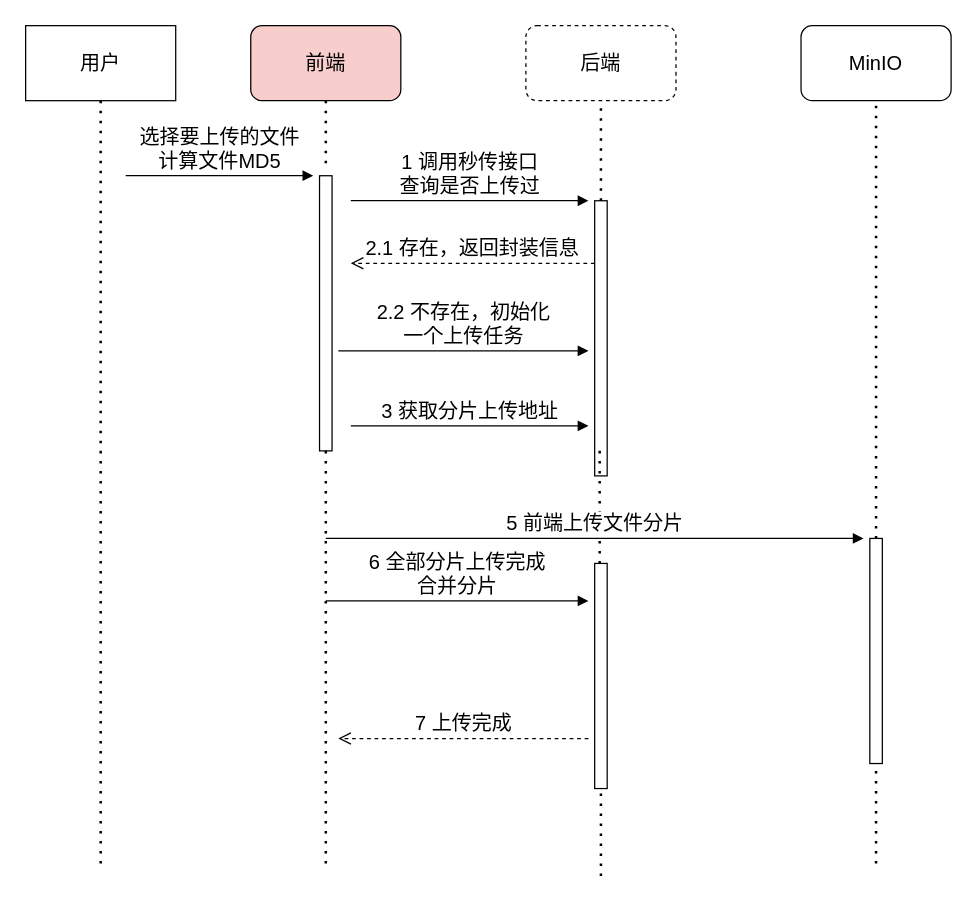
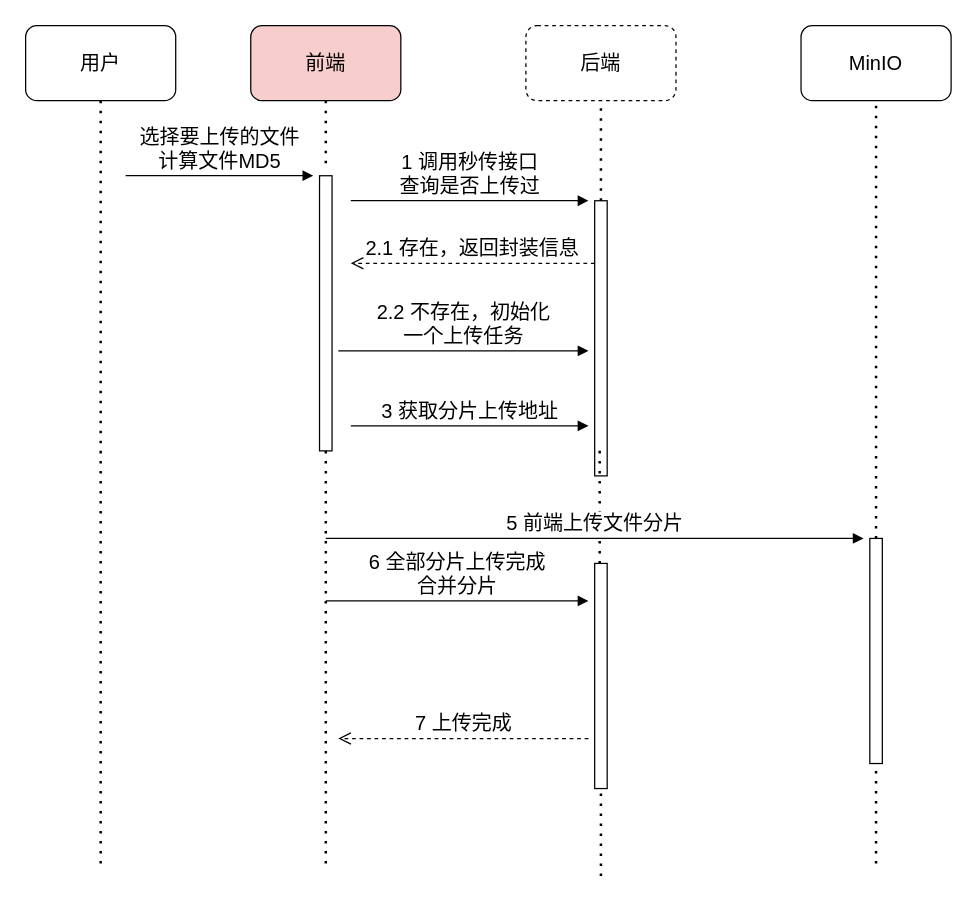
- <mxCell id="2" value="&lt;font style=&quot;vertical-align: inherit;&quot; class=&quot;notranslate fyzs-translate-target fyzs-translate-target-wrapper&quot;&gt;&lt;font style=&quot;vertical-align: inherit;&quot; class=&quot;notranslate fyzs-translate-target fyzs-translate-target-box&quot;&gt;&lt;font style=&quot;vertical-align: inherit;&quot; title=&quot;y&quot; class=&quot;notranslate fyzs-translate-target fyzs-translate-target-text&quot;&gt;用户&lt;/font&gt;&lt;/font&gt;&lt;/font&gt;" style="whiteSpace=wrap;html=1;fontSize=16;rounded=0;" vertex="1" parent="1"><mxGeometry x="20" y="20" width="120" height="60" as="geometry" /></mxCell>
+ <mxCell id="2" value="&lt;font style=&quot;vertical-align: inherit;&quot; class=&quot;notranslate fyzs-translate-target fyzs-translate-target-wrapper&quot;&gt;&lt;font style=&quot;vertical-align: inherit;&quot; class=&quot;notranslate fyzs-translate-target fyzs-translate-target-box&quot;&gt;&lt;font style=&quot;vertical-align: inherit;&quot; title=&quot;y&quot; class=&quot;notranslate fyzs-translate-target fyzs-translate-target-text&quot;&gt;用户&lt;/font&gt;&lt;/font&gt;&lt;/font&gt;" style="rounded=1;whiteSpace=wrap;html=1;fontSize=16;" vertex="1" parent="1"><mxGeometry x="20" y="20" width="120" height="60" as="geometry" /></mxCell>
